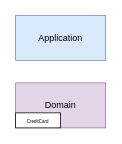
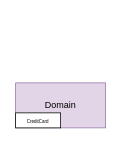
- <mxCell id="2" value="Application" style="rounded=0;whiteSpace=wrap;html=1;fillColor=#dae8fc;strokeColor=#6c8ebf;" vertex="1" parent="1"><mxGeometry x="20" y="20" width="120" height="60" as="geometry" /></mxCell>
